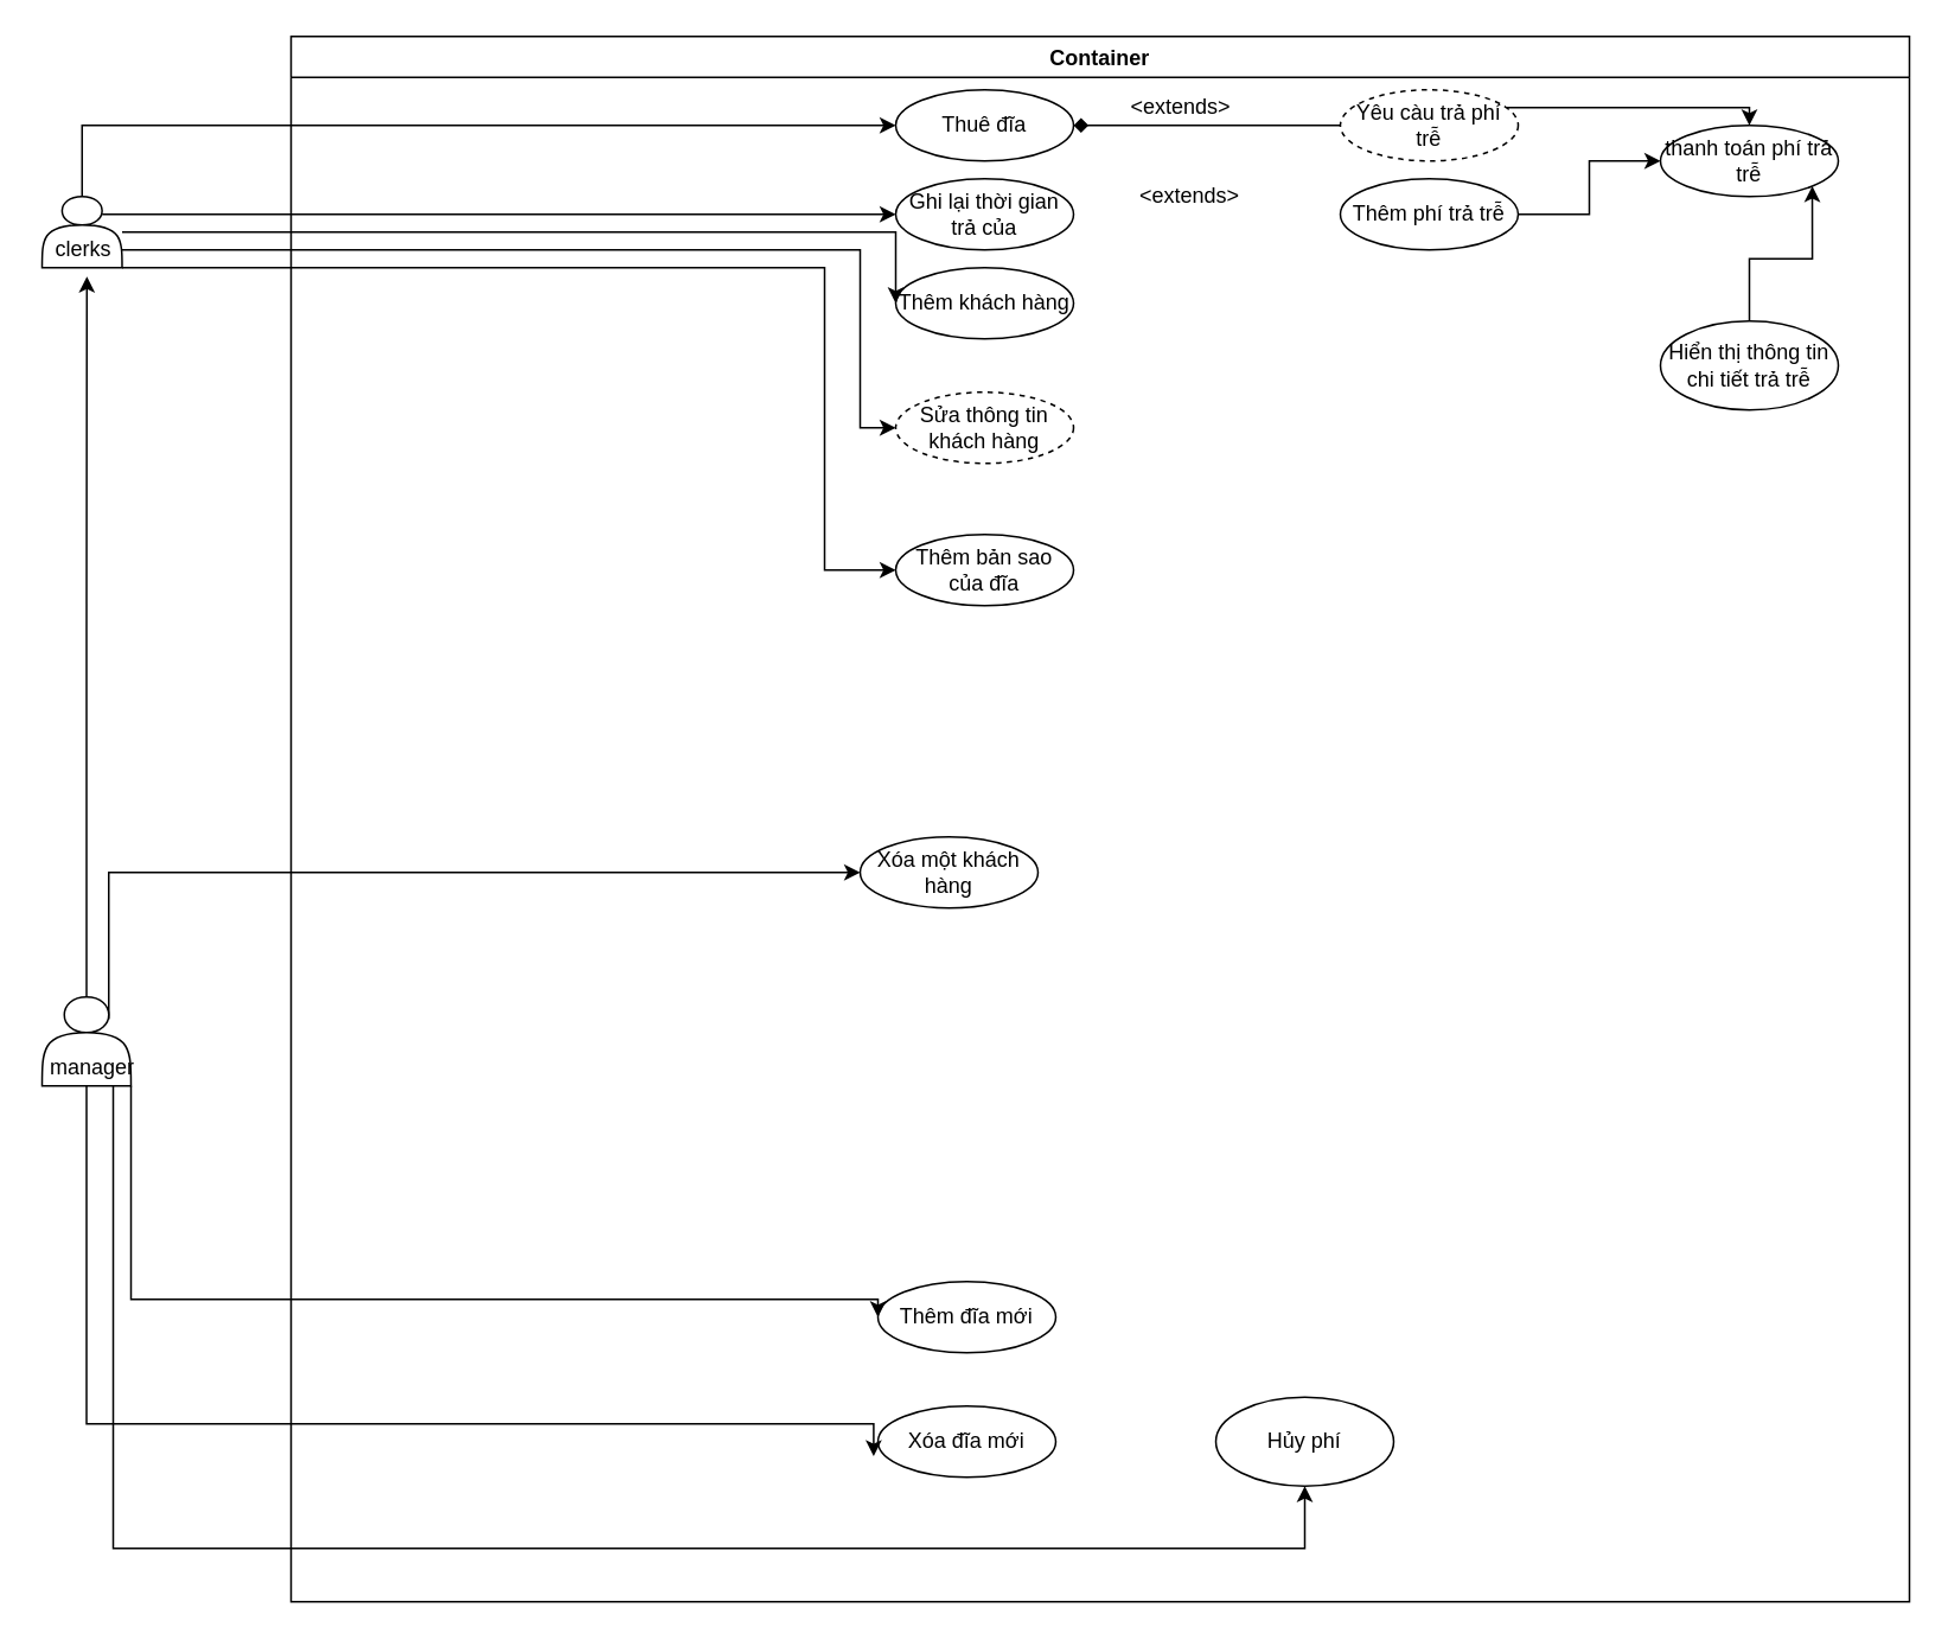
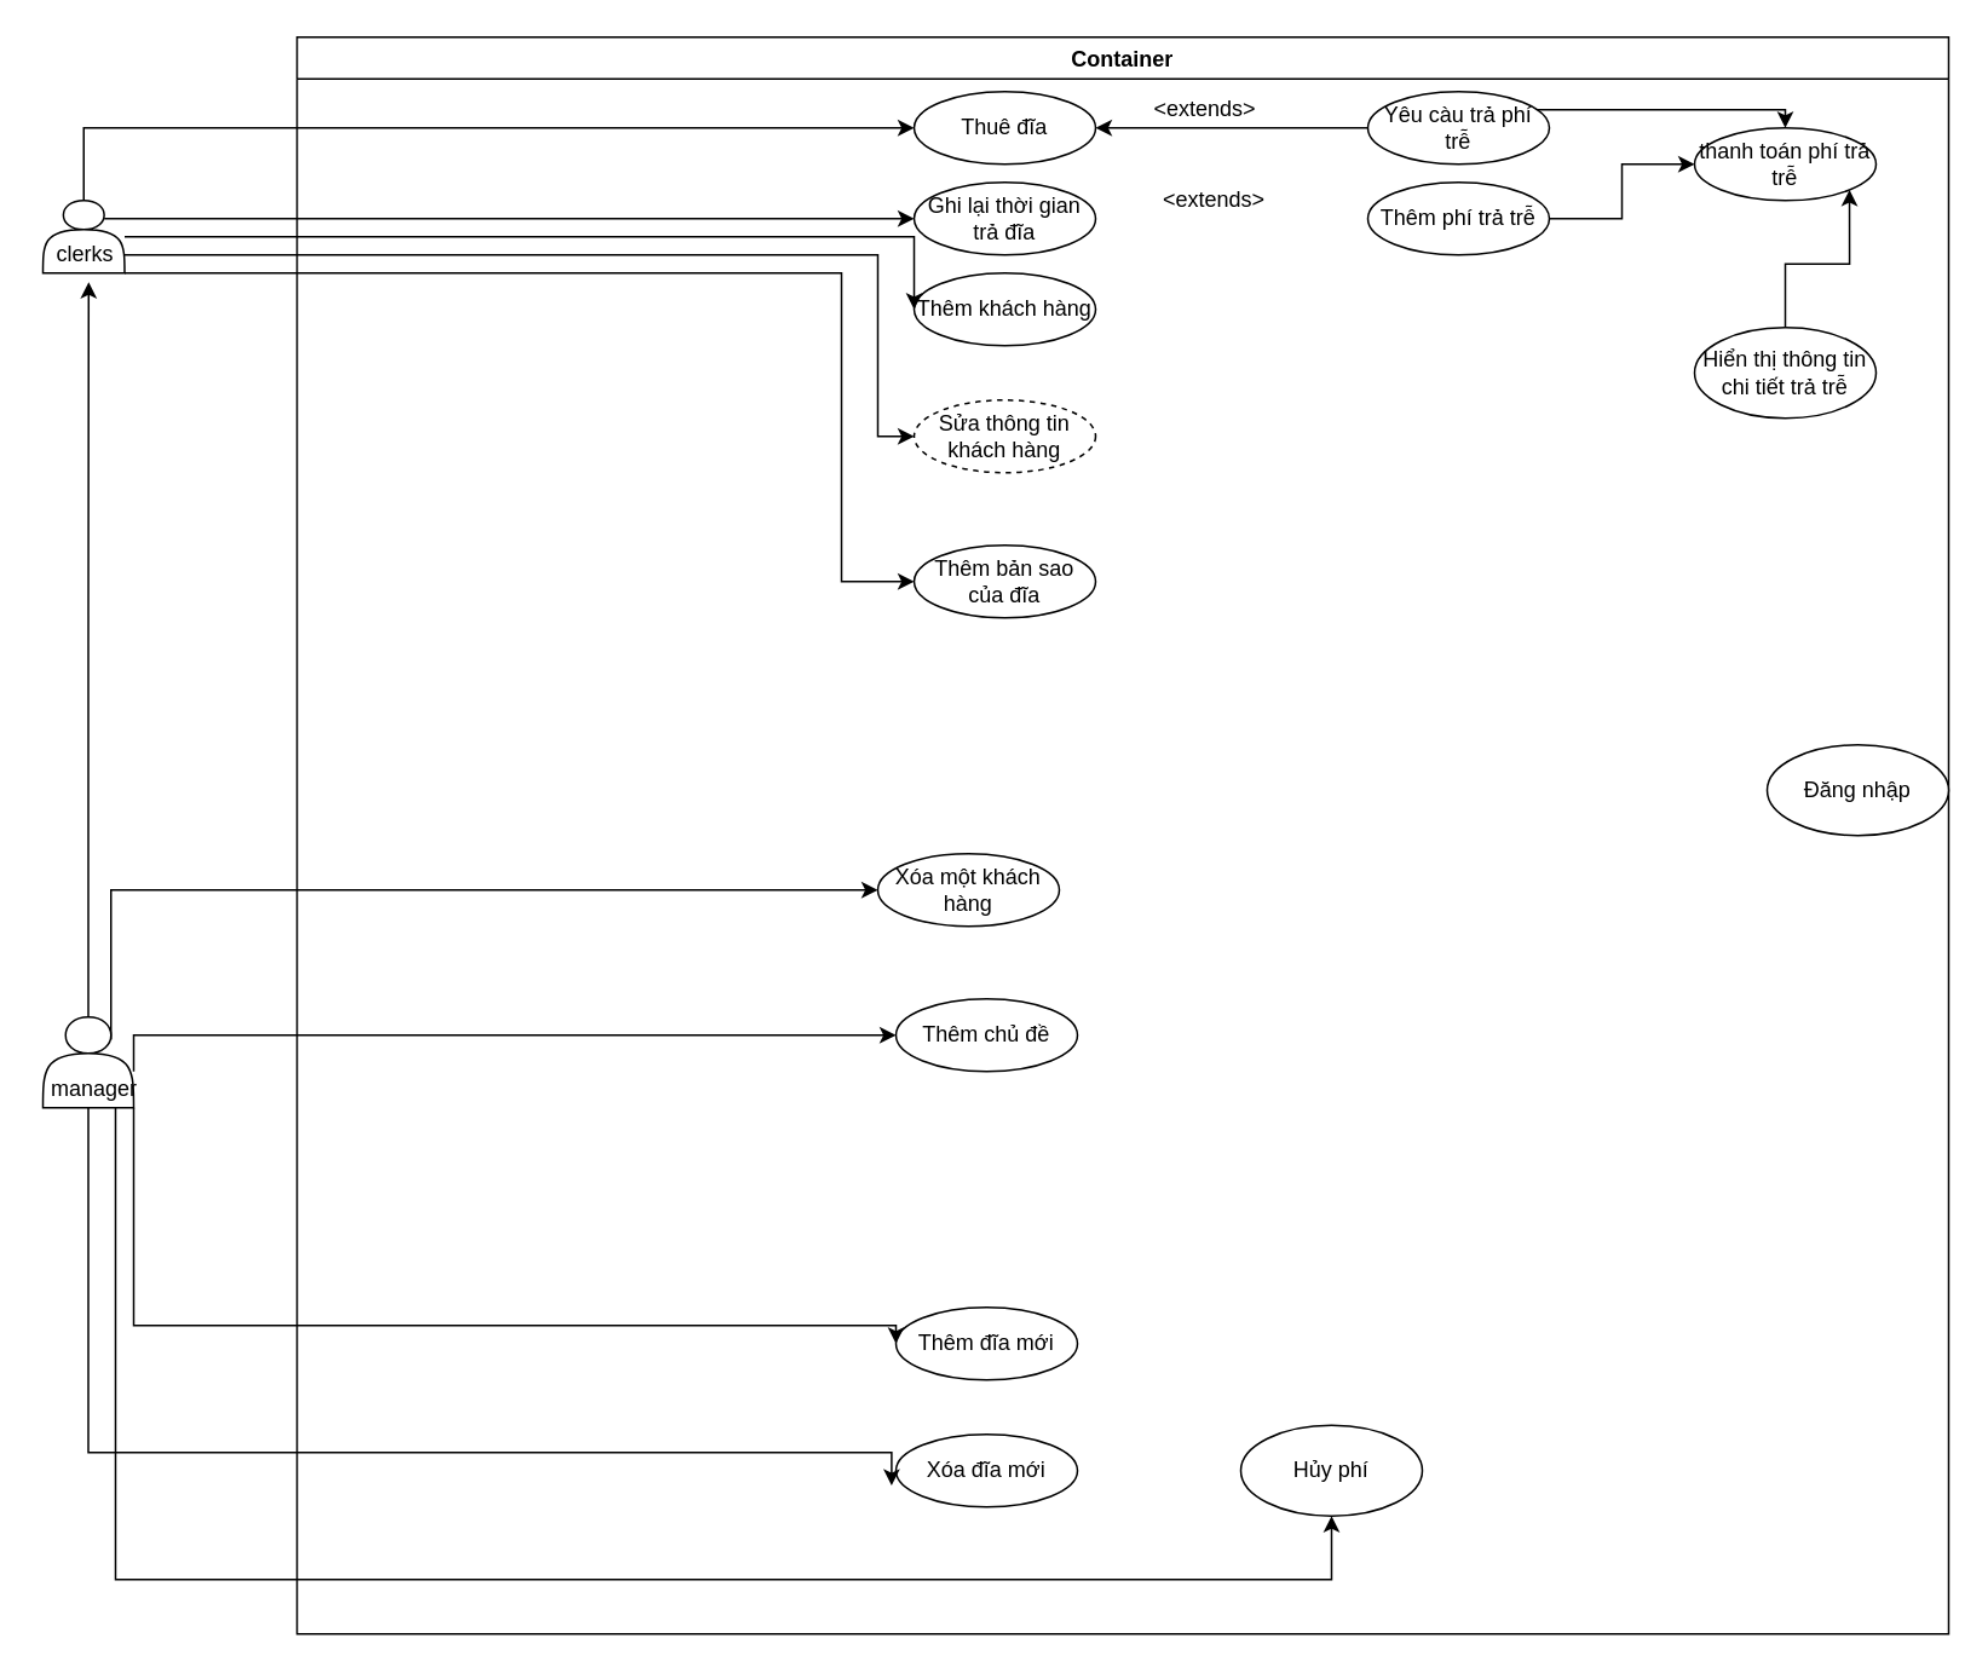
- <mxCell id="16" style="edgeStyle=orthogonalEdgeStyle;rounded=0;orthogonalLoop=1;jettySize=auto;html=1;entryX=1;entryY=0.5;entryDx=0;entryDy=0;endArrow=diamond;" edge="1" parent="2" source="17" target="4"><mxGeometry relative="1" as="geometry" /></mxCell>
+ <mxCell id="16" style="edgeStyle=orthogonalEdgeStyle;rounded=0;orthogonalLoop=1;jettySize=auto;html=1;entryX=1;entryY=0.5;entryDx=0;entryDy=0;" edge="1" parent="2" source="17" target="4"><mxGeometry relative="1" as="geometry" /></mxCell>
- <mxCell id="17" value="Yêu càu trả phí trễ" style="ellipse;whiteSpace=wrap;html=1;align=center;newEdgeStyle={&quot;edgeStyle&quot;:&quot;entityRelationEdgeStyle&quot;,&quot;startArrow&quot;:&quot;none&quot;,&quot;endArrow&quot;:&quot;none&quot;,&quot;segment&quot;:10,&quot;curved&quot;:1};treeFolding=1;treeMoving=1;dashed=1;" vertex="1" parent="2"><mxGeometry x="590" y="30" width="100" height="40" as="geometry" /></mxCell>
+ <mxCell id="17" value="Yêu càu trả phí trễ" style="ellipse;whiteSpace=wrap;html=1;align=center;newEdgeStyle={&quot;edgeStyle&quot;:&quot;entityRelationEdgeStyle&quot;,&quot;startArrow&quot;:&quot;none&quot;,&quot;endArrow&quot;:&quot;none&quot;,&quot;segment&quot;:10,&quot;curved&quot;:1};treeFolding=1;treeMoving=1;" vertex="1" parent="2"><mxGeometry x="590" y="30" width="100" height="40" as="geometry" /></mxCell>
- <mxCell id="3" value="Ghi lại thời gian trả của" style="ellipse;whiteSpace=wrap;html=1;align=center;newEdgeStyle={&quot;edgeStyle&quot;:&quot;entityRelationEdgeStyle&quot;,&quot;startArrow&quot;:&quot;none&quot;,&quot;endArrow&quot;:&quot;none&quot;,&quot;segment&quot;:10,&quot;curved&quot;:1};treeFolding=1;treeMoving=1;" vertex="1" parent="2"><mxGeometry x="340" y="80" width="100" height="40" as="geometry" /></mxCell>
+ <mxCell id="3" value="Ghi lại thời gian trả đĩa" style="ellipse;whiteSpace=wrap;html=1;align=center;newEdgeStyle={&quot;edgeStyle&quot;:&quot;entityRelationEdgeStyle&quot;,&quot;startArrow&quot;:&quot;none&quot;,&quot;endArrow&quot;:&quot;none&quot;,&quot;segment&quot;:10,&quot;curved&quot;:1};treeFolding=1;treeMoving=1;" vertex="1" parent="2"><mxGeometry x="340" y="80" width="100" height="40" as="geometry" /></mxCell>
+ <mxCell id="9" value="Đăng nhập" style="ellipse;whiteSpace=wrap;html=1;align=center;newEdgeStyle={&quot;edgeStyle&quot;:&quot;entityRelationEdgeStyle&quot;,&quot;startArrow&quot;:&quot;none&quot;,&quot;endArrow&quot;:&quot;none&quot;,&quot;segment&quot;:10,&quot;curved&quot;:1};treeFolding=1;treeMoving=1;" vertex="1" parent="2"><mxGeometry x="810" y="390" width="100" height="50" as="geometry" /></mxCell>
+ <mxCell id="28" style="edgeStyle=orthogonalEdgeStyle;rounded=0;orthogonalLoop=1;jettySize=auto;html=1;entryX=0;entryY=0.5;entryDx=0;entryDy=0;" edge="1" parent="1" source="30" target="8"><mxGeometry relative="1" as="geometry"><Array as="points"><mxPoint x="73" y="570" /></Array></mxGeometry></mxCell>
+ <mxCell id="8" value="Thêm chủ đề" style="ellipse;whiteSpace=wrap;html=1;align=center;newEdgeStyle={&quot;edgeStyle&quot;:&quot;entityRelationEdgeStyle&quot;,&quot;startArrow&quot;:&quot;none&quot;,&quot;endArrow&quot;:&quot;none&quot;,&quot;segment&quot;:10,&quot;curved&quot;:1};treeFolding=1;treeMoving=1;" vertex="1" parent="2"><mxGeometry x="330" y="530" width="100" height="40" as="geometry" /></mxCell>
